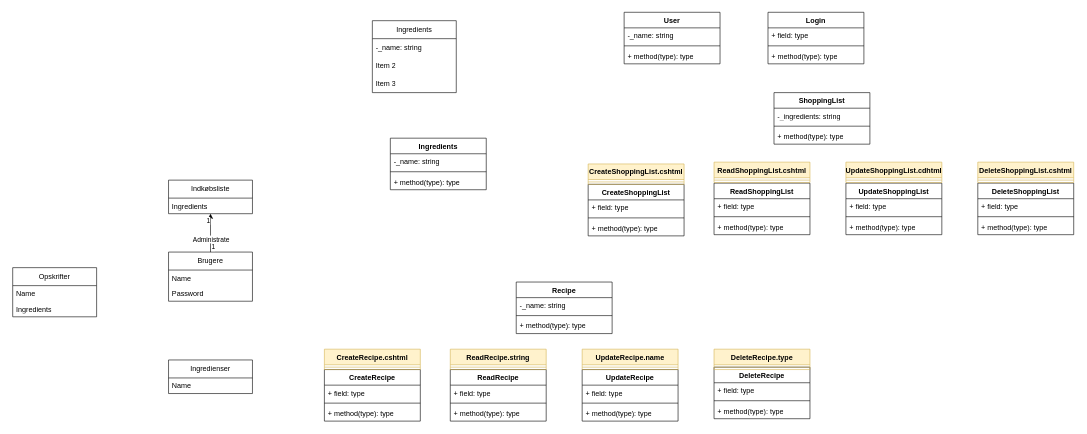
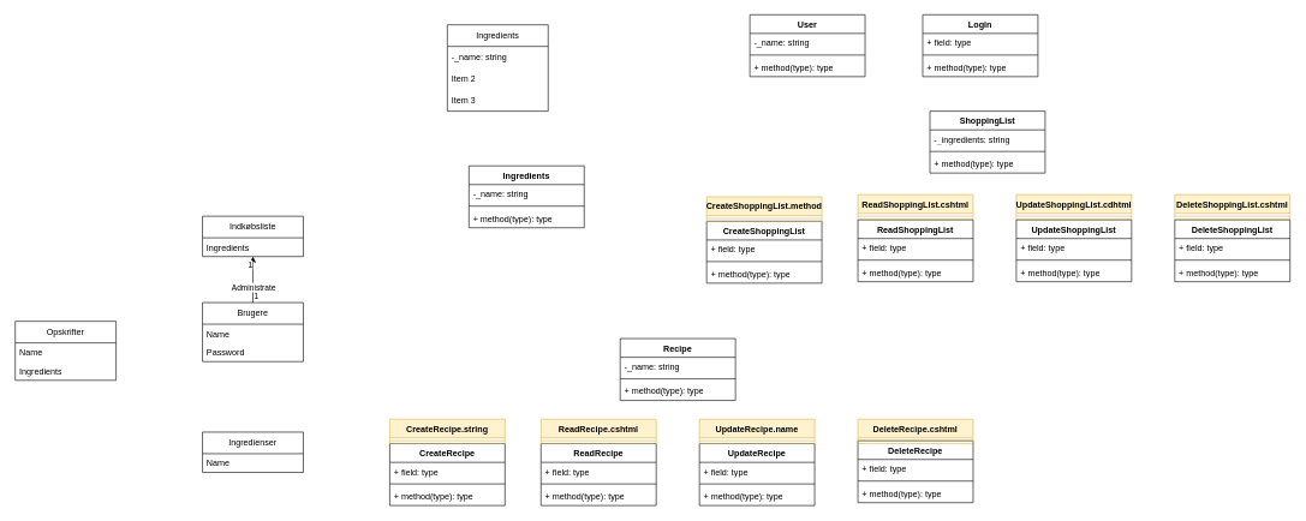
- <mxCell id="80" value="CreateShoppingList.cshtml&lt;div&gt;&lt;br&gt;&lt;/div&gt;" style="swimlane;fontStyle=1;align=center;verticalAlign=top;childLayout=stackLayout;horizontal=1;startSize=26;horizontalStack=0;resizeParent=1;resizeParentMax=0;resizeLast=0;collapsible=1;marginBottom=0;whiteSpace=wrap;html=1;fillColor=#fff2cc;strokeColor=#d6b656;" parent="1" vertex="1"><mxGeometry x="980" y="273" width="160" height="34" as="geometry" /></mxCell>
+ <mxCell id="80" value="CreateShoppingList.method&lt;div&gt;&lt;br&gt;&lt;/div&gt;" style="swimlane;fontStyle=1;align=center;verticalAlign=top;childLayout=stackLayout;horizontal=1;startSize=26;horizontalStack=0;resizeParent=1;resizeParentMax=0;resizeLast=0;collapsible=1;marginBottom=0;whiteSpace=wrap;html=1;fillColor=#fff2cc;strokeColor=#d6b656;" parent="1" vertex="1"><mxGeometry x="980" y="273" width="160" height="34" as="geometry" /></mxCell>
- <mxCell id="72" value="CreateRecipe.cshtml" style="swimlane;fontStyle=1;align=center;verticalAlign=top;childLayout=stackLayout;horizontal=1;startSize=26;horizontalStack=0;resizeParent=1;resizeParentMax=0;resizeLast=0;collapsible=1;marginBottom=0;whiteSpace=wrap;html=1;fillColor=#fff2cc;strokeColor=#d6b656;" parent="1" vertex="1"><mxGeometry x="540" y="582" width="160" height="34" as="geometry" /></mxCell>
+ <mxCell id="72" value="CreateRecipe.string" style="swimlane;fontStyle=1;align=center;verticalAlign=top;childLayout=stackLayout;horizontal=1;startSize=26;horizontalStack=0;resizeParent=1;resizeParentMax=0;resizeLast=0;collapsible=1;marginBottom=0;whiteSpace=wrap;html=1;fillColor=#fff2cc;strokeColor=#d6b656;" parent="1" vertex="1"><mxGeometry x="540" y="582" width="160" height="34" as="geometry" /></mxCell>
- <mxCell id="74" value="ReadRecipe.string" style="swimlane;fontStyle=1;align=center;verticalAlign=top;childLayout=stackLayout;horizontal=1;startSize=26;horizontalStack=0;resizeParent=1;resizeParentMax=0;resizeLast=0;collapsible=1;marginBottom=0;whiteSpace=wrap;html=1;fillColor=#fff2cc;strokeColor=#d6b656;" parent="1" vertex="1"><mxGeometry x="750" y="582" width="160" height="34" as="geometry" /></mxCell>
+ <mxCell id="74" value="ReadRecipe.cshtml" style="swimlane;fontStyle=1;align=center;verticalAlign=top;childLayout=stackLayout;horizontal=1;startSize=26;horizontalStack=0;resizeParent=1;resizeParentMax=0;resizeLast=0;collapsible=1;marginBottom=0;whiteSpace=wrap;html=1;fillColor=#fff2cc;strokeColor=#d6b656;" parent="1" vertex="1"><mxGeometry x="750" y="582" width="160" height="34" as="geometry" /></mxCell>
- <mxCell id="78" value="DeleteRecipe.type" style="swimlane;fontStyle=1;align=center;verticalAlign=top;childLayout=stackLayout;horizontal=1;startSize=26;horizontalStack=0;resizeParent=1;resizeParentMax=0;resizeLast=0;collapsible=1;marginBottom=0;whiteSpace=wrap;html=1;fillColor=#fff2cc;strokeColor=#d6b656;" parent="1" vertex="1"><mxGeometry x="1190" y="582" width="160" height="34" as="geometry" /></mxCell>
+ <mxCell id="78" value="DeleteRecipe.cshtml" style="swimlane;fontStyle=1;align=center;verticalAlign=top;childLayout=stackLayout;horizontal=1;startSize=26;horizontalStack=0;resizeParent=1;resizeParentMax=0;resizeLast=0;collapsible=1;marginBottom=0;whiteSpace=wrap;html=1;fillColor=#fff2cc;strokeColor=#d6b656;" parent="1" vertex="1"><mxGeometry x="1190" y="582" width="160" height="34" as="geometry" /></mxCell>
